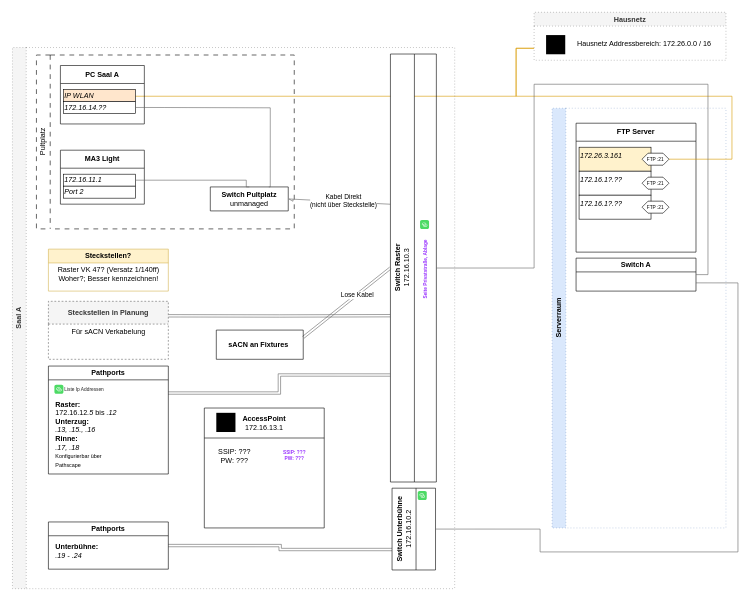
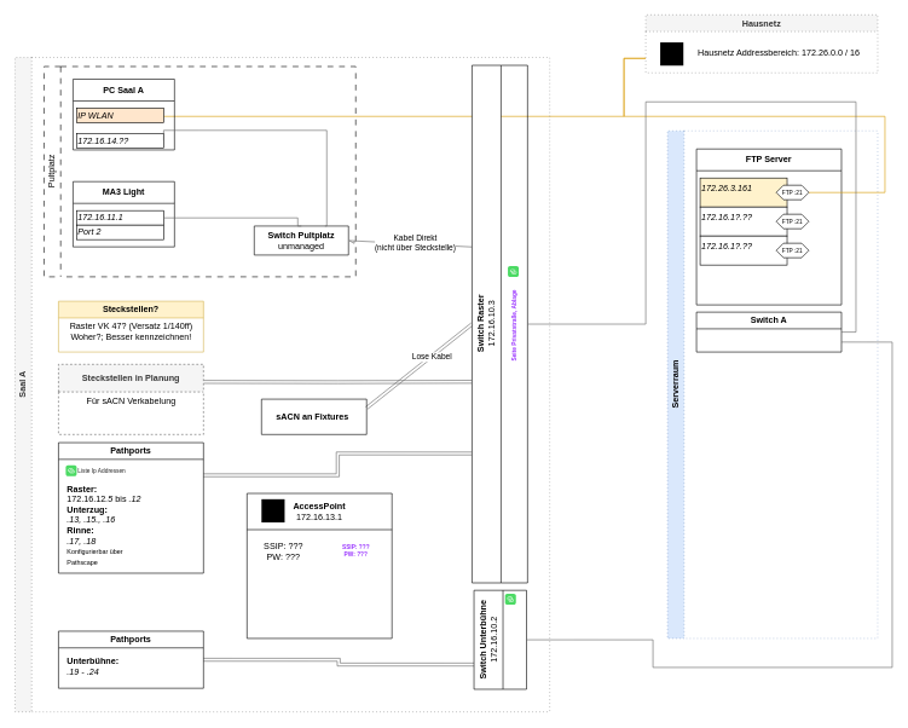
- <mxCell id="19" value="&lt;i&gt;172.16.14.??&lt;/i&gt;" style="rounded=0;whiteSpace=wrap;html=1;align=left;" parent="17" vertex="1"><mxGeometry x="5" y="60" width="120" height="20" as="geometry" /></mxCell>
+ <mxCell id="19" value="&lt;i&gt;172.16.14.??&lt;/i&gt;" style="rounded=0;whiteSpace=wrap;html=1;align=left;" parent="17" vertex="1"><mxGeometry x="5" y="75" width="120" height="20" as="geometry" /></mxCell>
